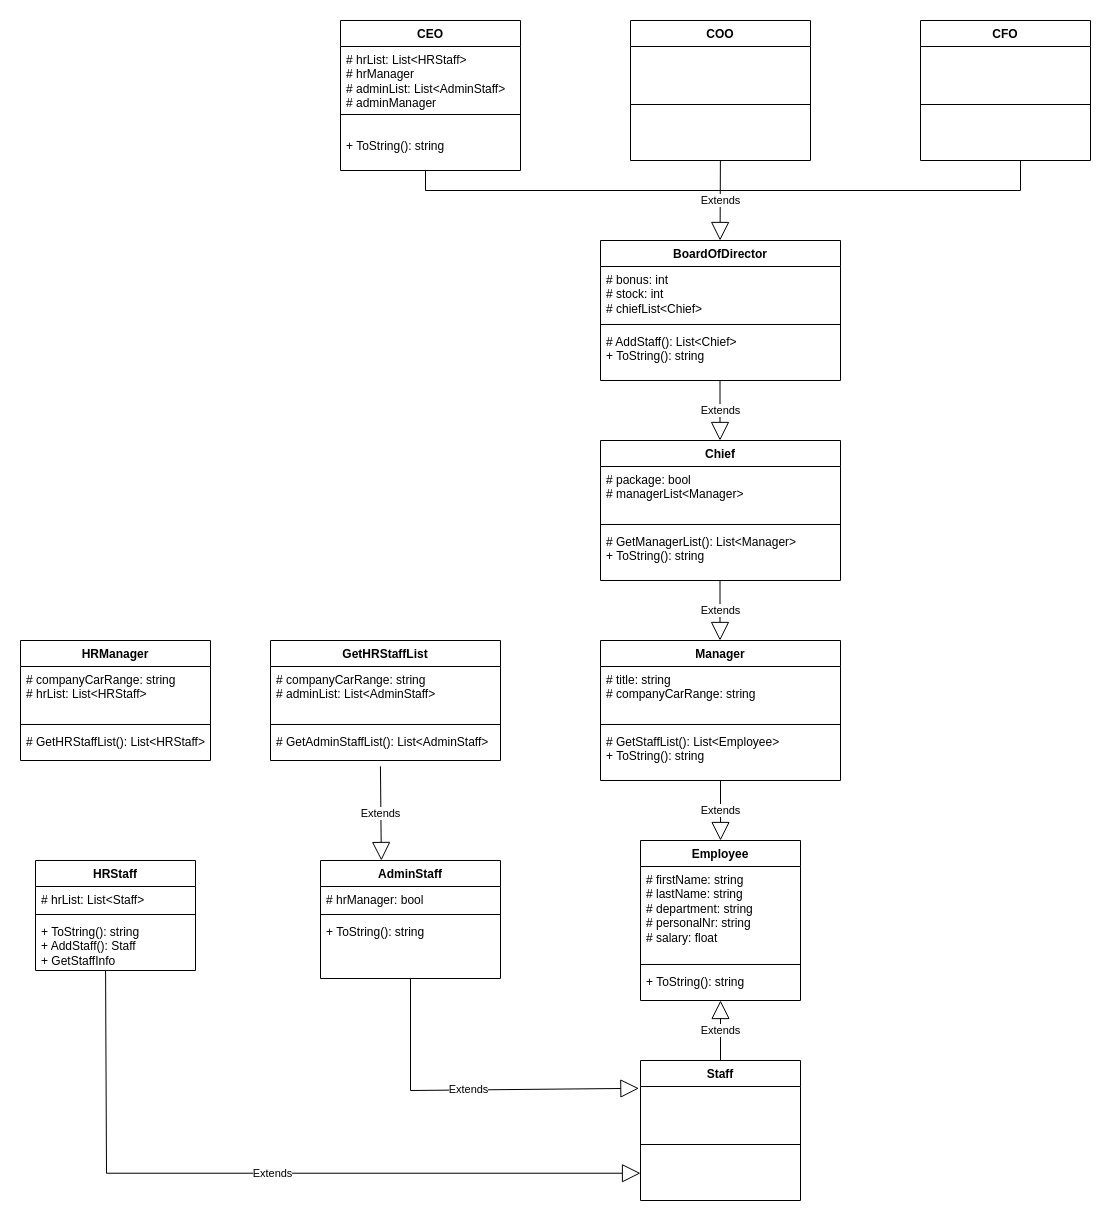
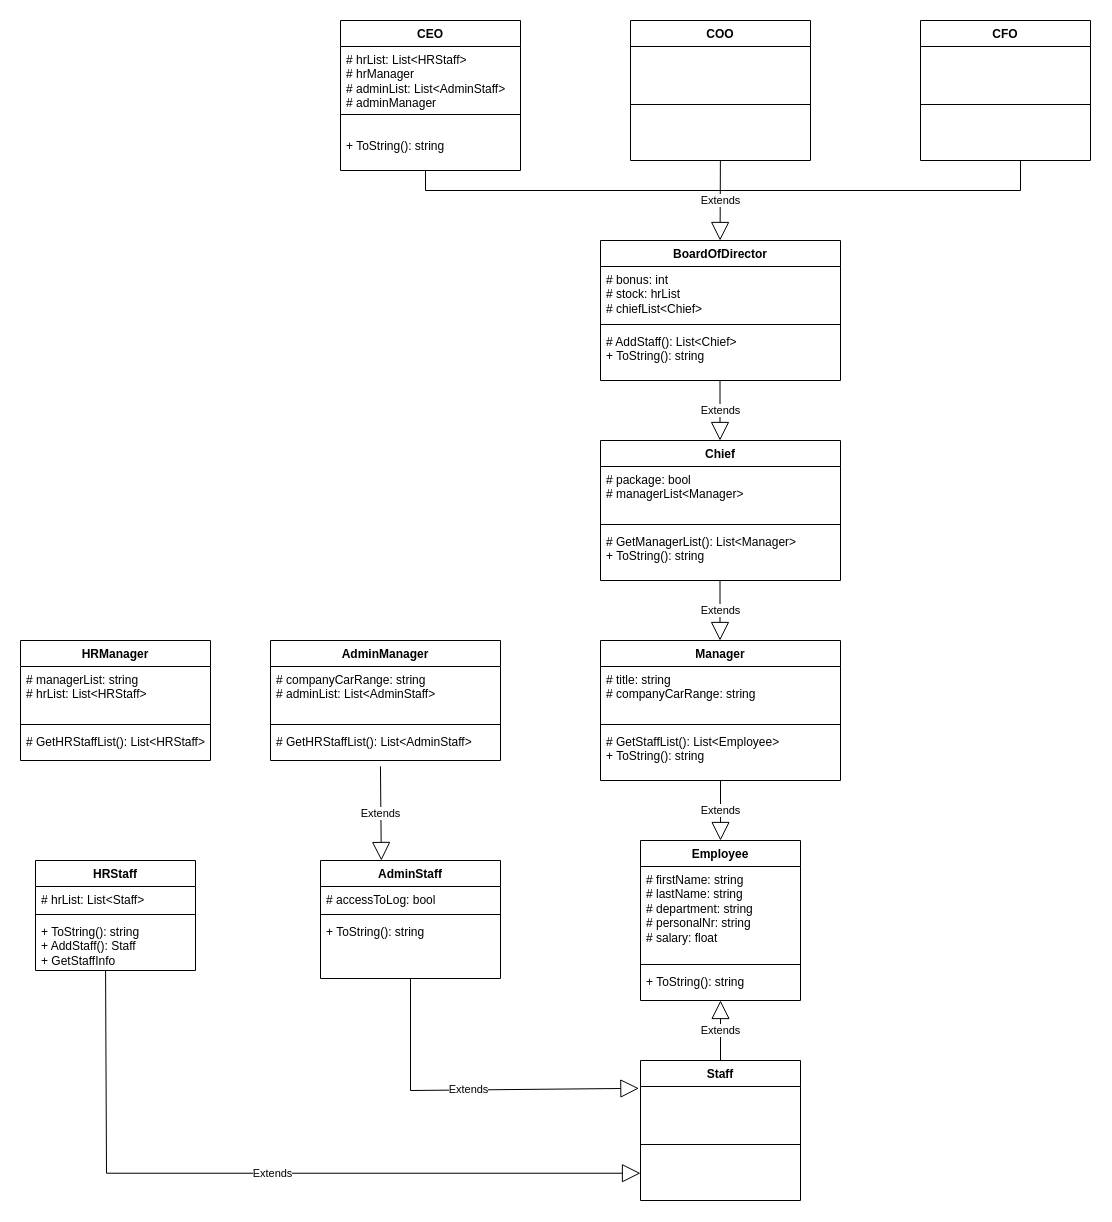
- <mxCell id="40" value="# bonus: int&lt;br&gt;#&amp;nbsp;stock: int&lt;br&gt;#&amp;nbsp;chiefList&amp;lt;Chief&amp;gt;" style="text;strokeColor=none;fillColor=none;align=left;verticalAlign=top;spacingLeft=4;spacingRight=4;overflow=hidden;rotatable=0;points=[[0,0.5],[1,0.5]];portConstraint=eastwest;whiteSpace=wrap;html=1;" vertex="1" parent="39"><mxGeometry y="26" width="240" height="54" as="geometry" /></mxCell>
+ <mxCell id="40" value="# bonus: int&lt;br&gt;#&amp;nbsp;stock: hrList&lt;br&gt;#&amp;nbsp;chiefList&amp;lt;Chief&amp;gt;" style="text;strokeColor=none;fillColor=none;align=left;verticalAlign=top;spacingLeft=4;spacingRight=4;overflow=hidden;rotatable=0;points=[[0,0.5],[1,0.5]];portConstraint=eastwest;whiteSpace=wrap;html=1;" vertex="1" parent="39"><mxGeometry y="26" width="240" height="54" as="geometry" /></mxCell>
- <mxCell id="18" value="GetHRStaffList" style="swimlane;fontStyle=1;align=center;verticalAlign=top;childLayout=stackLayout;horizontal=1;startSize=26;horizontalStack=0;resizeParent=1;resizeParentMax=0;resizeLast=0;collapsible=1;marginBottom=0;whiteSpace=wrap;html=1;" vertex="1" parent="1"><mxGeometry x="270" y="640" width="230" height="120" as="geometry" /></mxCell>
+ <mxCell id="18" value="AdminManager" style="swimlane;fontStyle=1;align=center;verticalAlign=top;childLayout=stackLayout;horizontal=1;startSize=26;horizontalStack=0;resizeParent=1;resizeParentMax=0;resizeLast=0;collapsible=1;marginBottom=0;whiteSpace=wrap;html=1;" vertex="1" parent="1"><mxGeometry x="270" y="640" width="230" height="120" as="geometry" /></mxCell>
- <mxCell id="15" value="# companyCarRange: string&lt;br&gt;#&amp;nbsp;hrList: List&amp;lt;HRStaff&amp;gt;" style="text;strokeColor=none;fillColor=none;align=left;verticalAlign=top;spacingLeft=4;spacingRight=4;overflow=hidden;rotatable=0;points=[[0,0.5],[1,0.5]];portConstraint=eastwest;whiteSpace=wrap;html=1;" vertex="1" parent="14"><mxGeometry y="26" width="190" height="54" as="geometry" /></mxCell>
+ <mxCell id="15" value="# managerList: string&lt;br&gt;#&amp;nbsp;hrList: List&amp;lt;HRStaff&amp;gt;" style="text;strokeColor=none;fillColor=none;align=left;verticalAlign=top;spacingLeft=4;spacingRight=4;overflow=hidden;rotatable=0;points=[[0,0.5],[1,0.5]];portConstraint=eastwest;whiteSpace=wrap;html=1;" vertex="1" parent="14"><mxGeometry y="26" width="190" height="54" as="geometry" /></mxCell>
- <mxCell id="21" value="# GetAdminStaffList(): List&amp;lt;AdminStaff&amp;gt;" style="text;strokeColor=none;fillColor=none;align=left;verticalAlign=top;spacingLeft=4;spacingRight=4;overflow=hidden;rotatable=0;points=[[0,0.5],[1,0.5]];portConstraint=eastwest;whiteSpace=wrap;html=1;" vertex="1" parent="18"><mxGeometry y="88" width="230" height="32" as="geometry" /></mxCell>
+ <mxCell id="21" value="# GetHRStaffList(): List&amp;lt;AdminStaff&amp;gt;" style="text;strokeColor=none;fillColor=none;align=left;verticalAlign=top;spacingLeft=4;spacingRight=4;overflow=hidden;rotatable=0;points=[[0,0.5],[1,0.5]];portConstraint=eastwest;whiteSpace=wrap;html=1;" vertex="1" parent="18"><mxGeometry y="88" width="230" height="32" as="geometry" /></mxCell>
- <mxCell id="34" value="#&amp;nbsp;hrManager: bool" style="text;strokeColor=none;fillColor=none;align=left;verticalAlign=top;spacingLeft=4;spacingRight=4;overflow=hidden;rotatable=0;points=[[0,0.5],[1,0.5]];portConstraint=eastwest;whiteSpace=wrap;html=1;" vertex="1" parent="33"><mxGeometry y="26" width="180" height="24" as="geometry" /></mxCell>
+ <mxCell id="34" value="#&amp;nbsp;accessToLog: bool" style="text;strokeColor=none;fillColor=none;align=left;verticalAlign=top;spacingLeft=4;spacingRight=4;overflow=hidden;rotatable=0;points=[[0,0.5],[1,0.5]];portConstraint=eastwest;whiteSpace=wrap;html=1;" vertex="1" parent="33"><mxGeometry y="26" width="180" height="24" as="geometry" /></mxCell>
